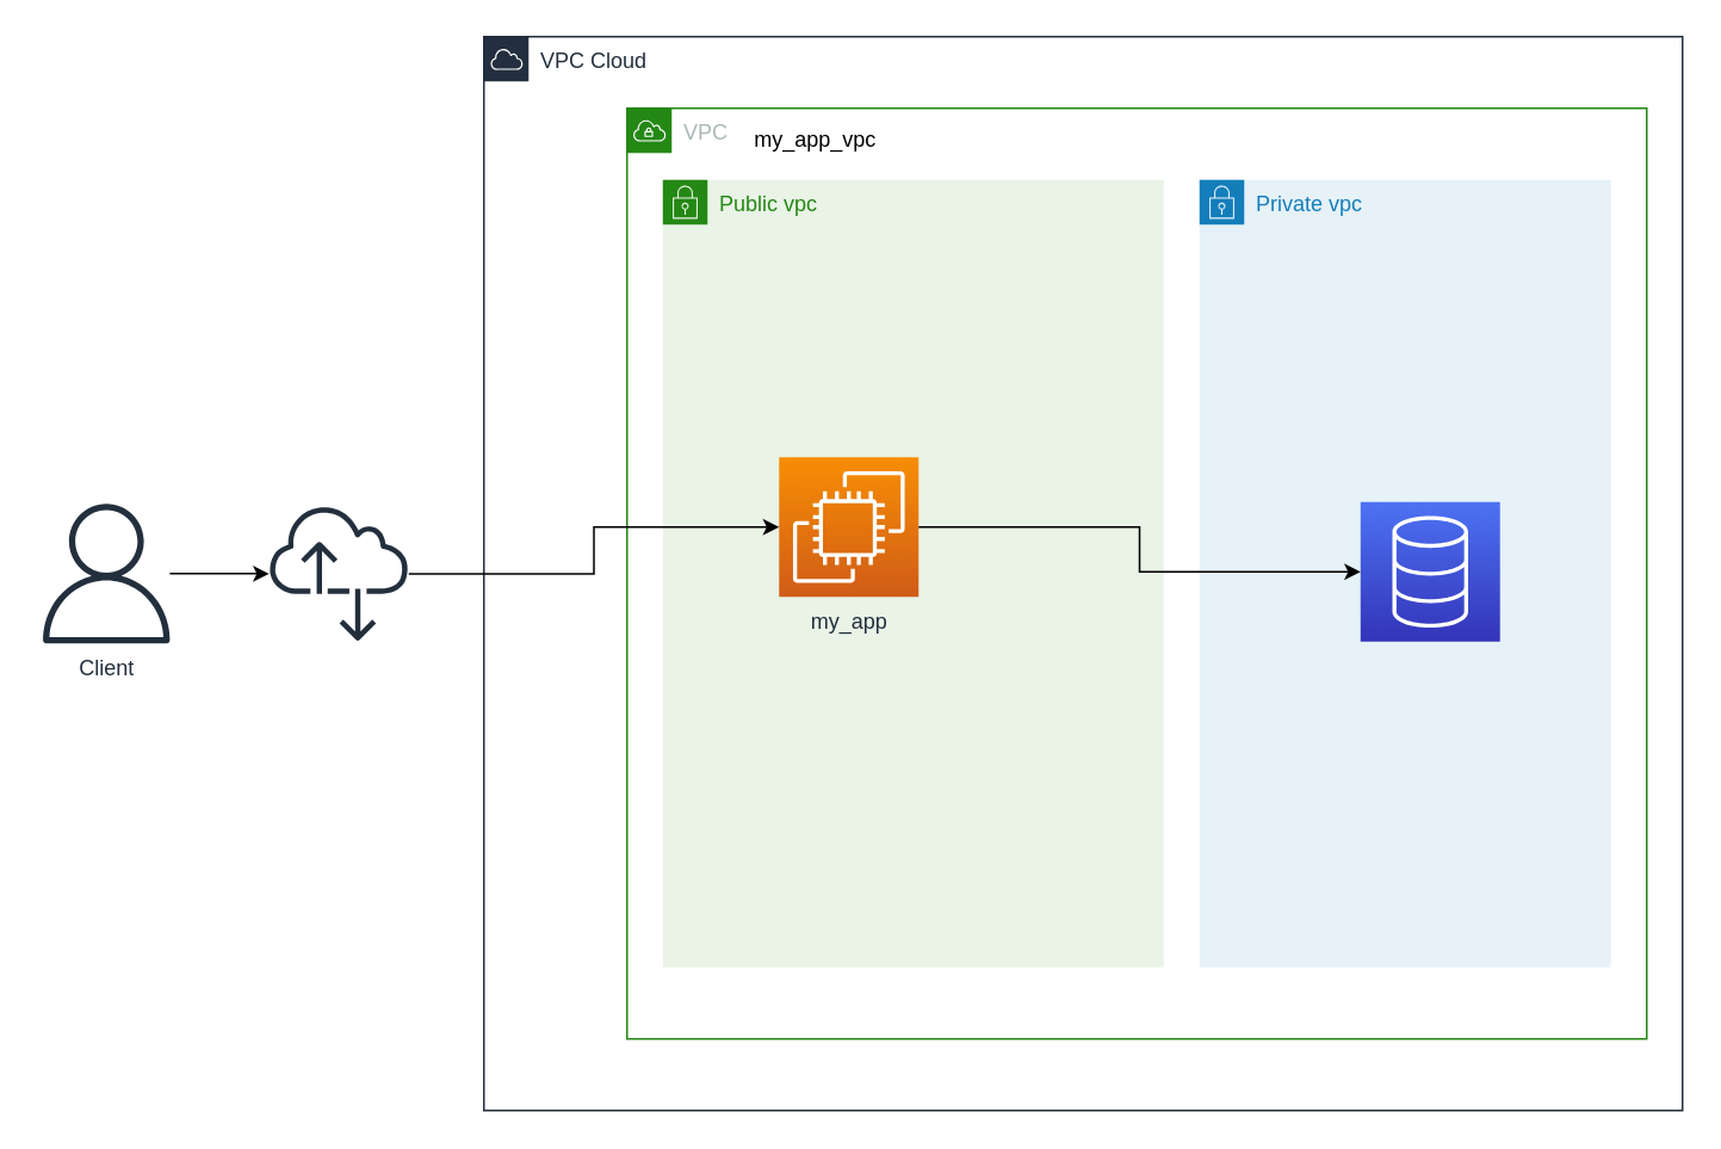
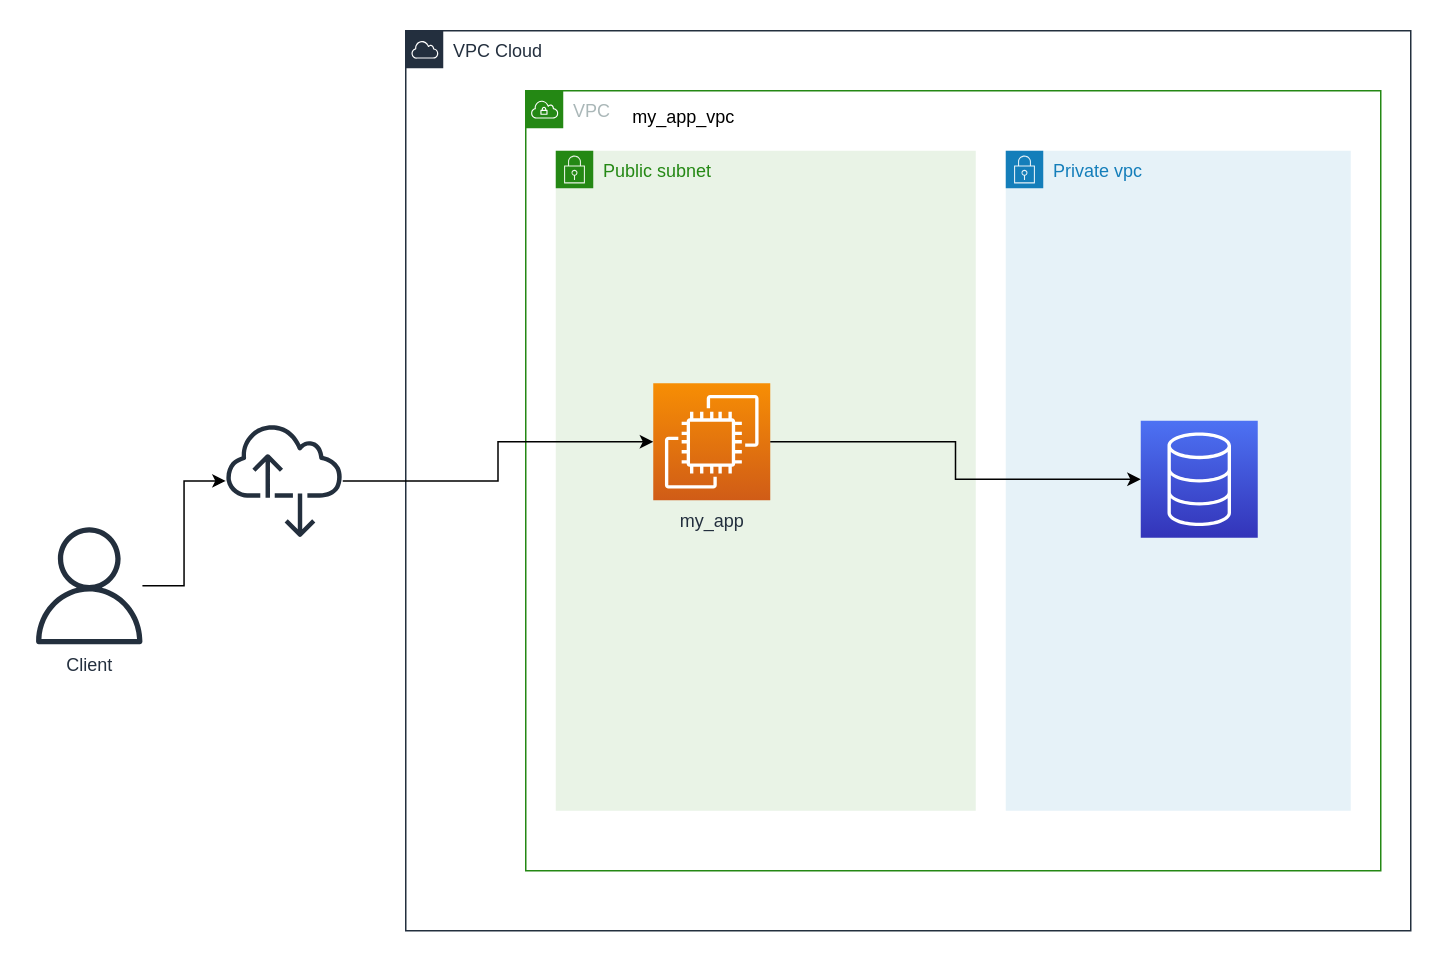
- <mxCell id="8" value="Public vpc" style="points=[[0,0],[0.25,0],[0.5,0],[0.75,0],[1,0],[1,0.25],[1,0.5],[1,0.75],[1,1],[0.75,1],[0.5,1],[0.25,1],[0,1],[0,0.75],[0,0.5],[0,0.25]];outlineConnect=0;gradientColor=none;html=1;whiteSpace=wrap;fontSize=12;fontStyle=0;container=1;pointerEvents=0;collapsible=0;recursiveResize=0;shape=mxgraph.aws4.group;grIcon=mxgraph.aws4.group_security_group;grStroke=0;strokeColor=#248814;fillColor=#E9F3E6;verticalAlign=top;align=left;spacingLeft=30;fontColor=#248814;dashed=0;" vertex="1" parent="6"><mxGeometry x="20" y="40" width="280" height="440" as="geometry" /></mxCell>
+ <mxCell id="8" value="Public subnet" style="points=[[0,0],[0.25,0],[0.5,0],[0.75,0],[1,0],[1,0.25],[1,0.5],[1,0.75],[1,1],[0.75,1],[0.5,1],[0.25,1],[0,1],[0,0.75],[0,0.5],[0,0.25]];outlineConnect=0;gradientColor=none;html=1;whiteSpace=wrap;fontSize=12;fontStyle=0;container=1;pointerEvents=0;collapsible=0;recursiveResize=0;shape=mxgraph.aws4.group;grIcon=mxgraph.aws4.group_security_group;grStroke=0;strokeColor=#248814;fillColor=#E9F3E6;verticalAlign=top;align=left;spacingLeft=30;fontColor=#248814;dashed=0;" vertex="1" parent="6"><mxGeometry x="20" y="40" width="280" height="440" as="geometry" /></mxCell>
- <mxCell id="3" value="Client" style="sketch=0;outlineConnect=0;fontColor=#232F3E;gradientColor=none;fillColor=#232F3D;strokeColor=none;dashed=0;verticalLabelPosition=bottom;verticalAlign=top;align=center;html=1;fontSize=12;fontStyle=0;aspect=fixed;pointerEvents=1;shape=mxgraph.aws4.user;" vertex="1" parent="1"><mxGeometry x="20" y="281" width="78" height="78" as="geometry" /></mxCell>
+ <mxCell id="3" value="Client" style="sketch=0;outlineConnect=0;fontColor=#232F3E;gradientColor=none;fillColor=#232F3D;strokeColor=none;dashed=0;verticalLabelPosition=bottom;verticalAlign=top;align=center;html=1;fontSize=12;fontStyle=0;aspect=fixed;pointerEvents=1;shape=mxgraph.aws4.user;" vertex="1" parent="1"><mxGeometry x="20" y="351" width="78" height="78" as="geometry" /></mxCell>
